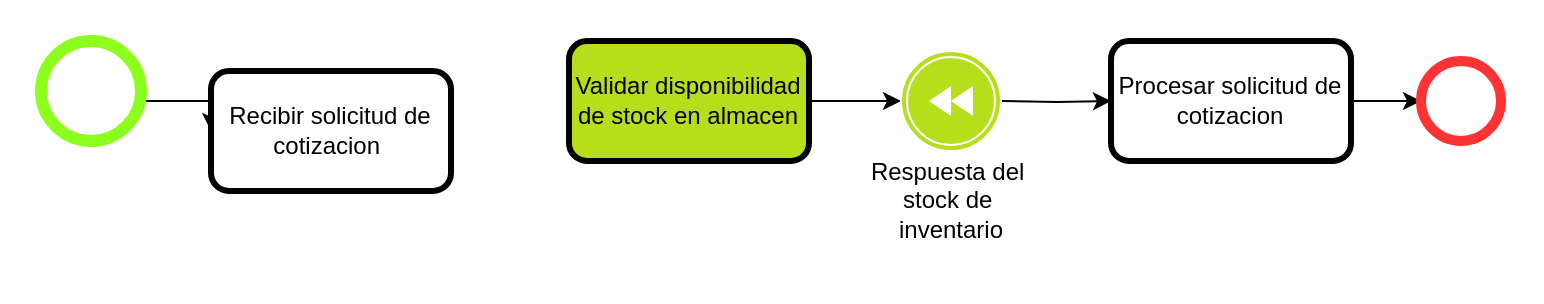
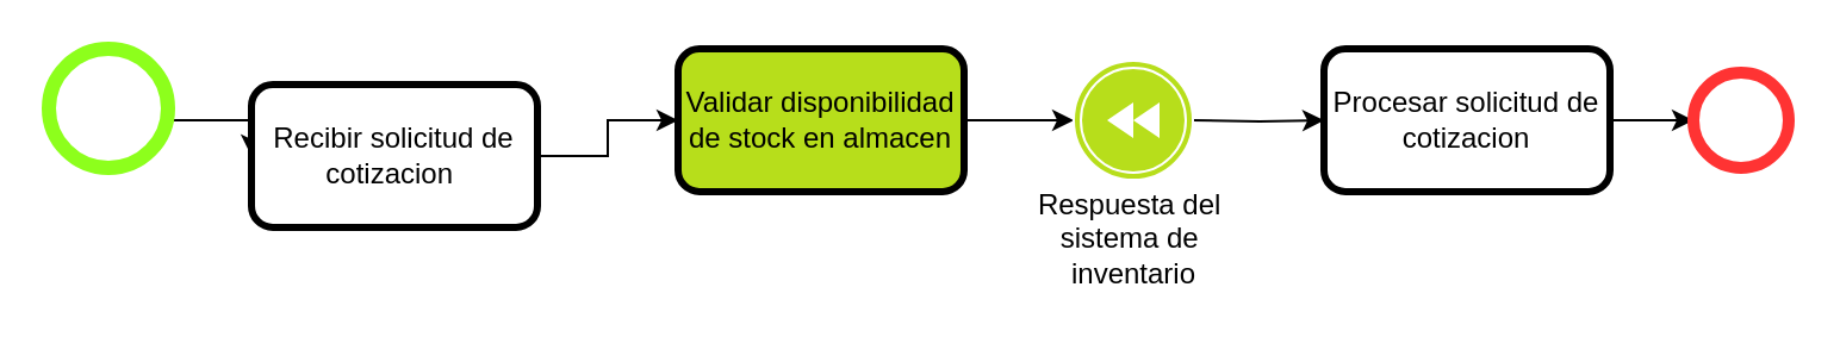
+ <mxCell id="3" style="edgeStyle=orthogonalEdgeStyle;rounded=0;orthogonalLoop=1;jettySize=auto;html=1;entryX=0;entryY=0.5;entryDx=0;entryDy=0;" edge="1" parent="1" source="4" target="10"><mxGeometry relative="1" as="geometry" /></mxCell>
- <mxCell id="12" value="Respuesta del&amp;nbsp;&lt;br&gt;stock de&amp;nbsp;&lt;br&gt;inventario" style="text;html=1;align=center;verticalAlign=middle;resizable=0;points=[];autosize=1;strokeColor=none;fillColor=none;" vertex="1" parent="1"><mxGeometry x="425" y="70" width="100" height="60" as="geometry" /></mxCell>
+ <mxCell id="12" value="Respuesta del&amp;nbsp;&lt;br&gt;sistema de&amp;nbsp;&lt;br&gt;inventario" style="text;html=1;align=center;verticalAlign=middle;resizable=0;points=[];autosize=1;strokeColor=none;fillColor=none;" vertex="1" parent="1"><mxGeometry x="425" y="70" width="100" height="60" as="geometry" /></mxCell>
